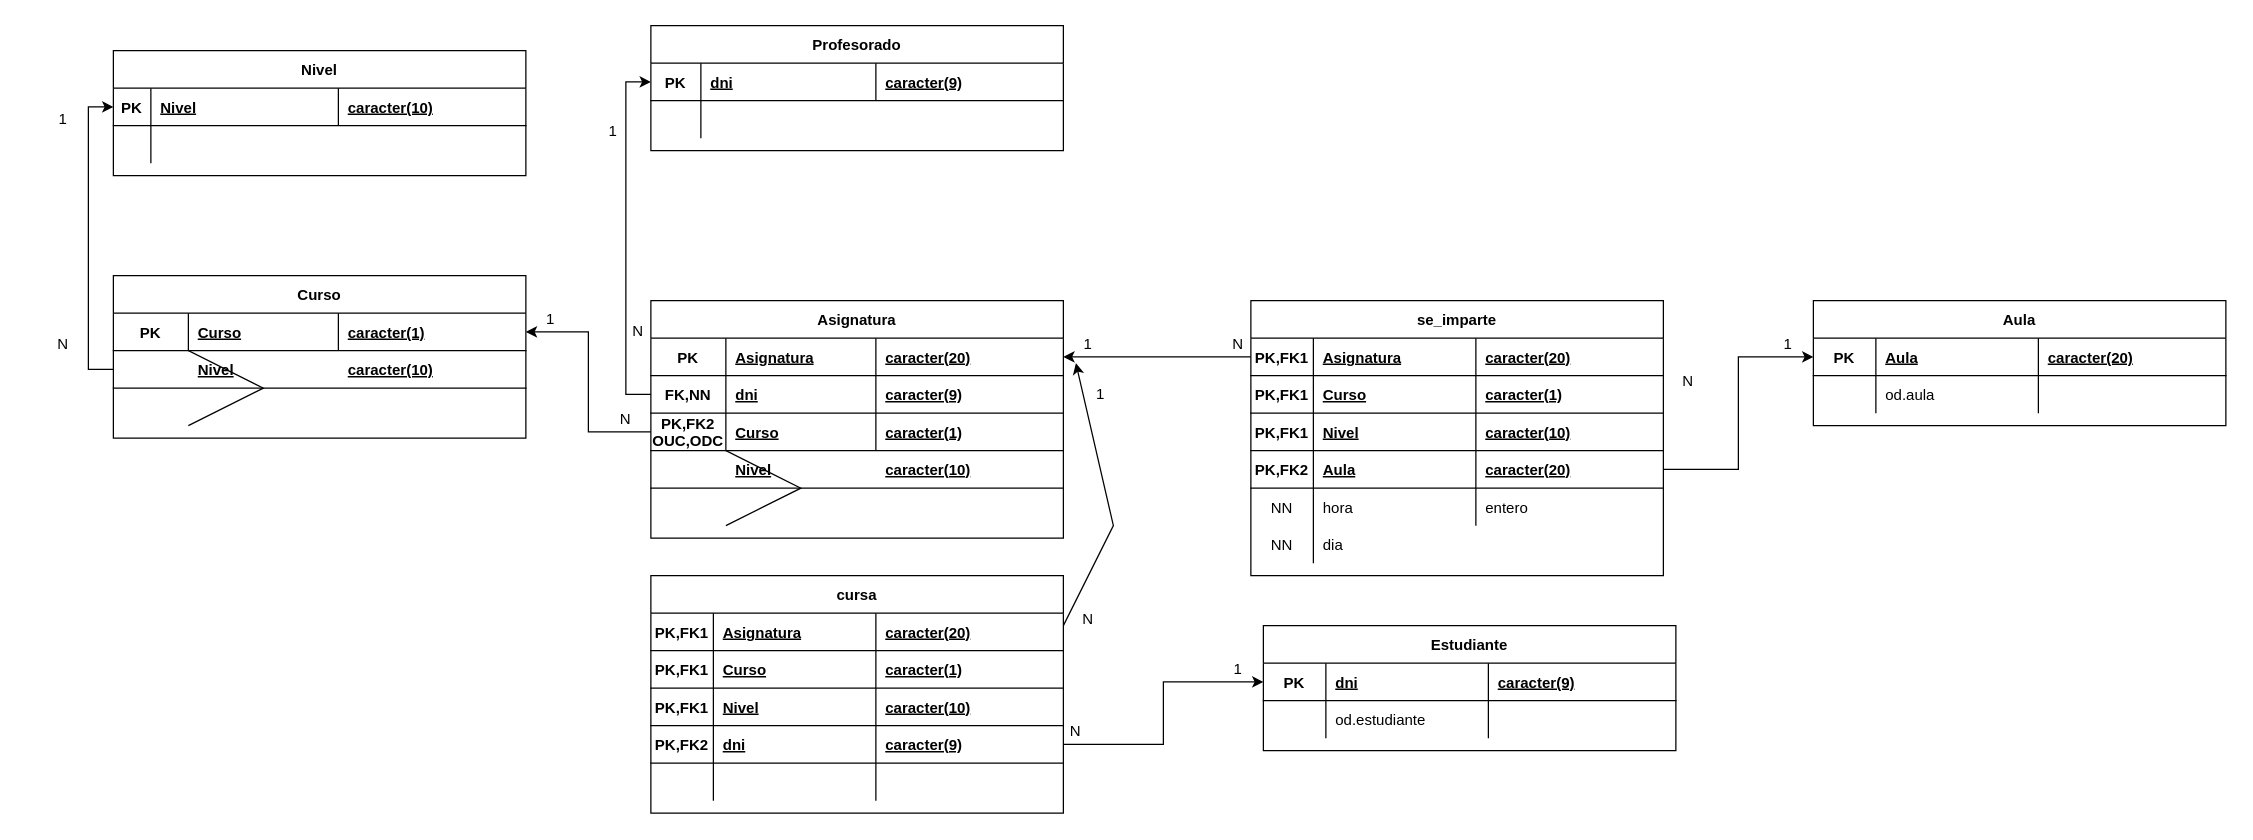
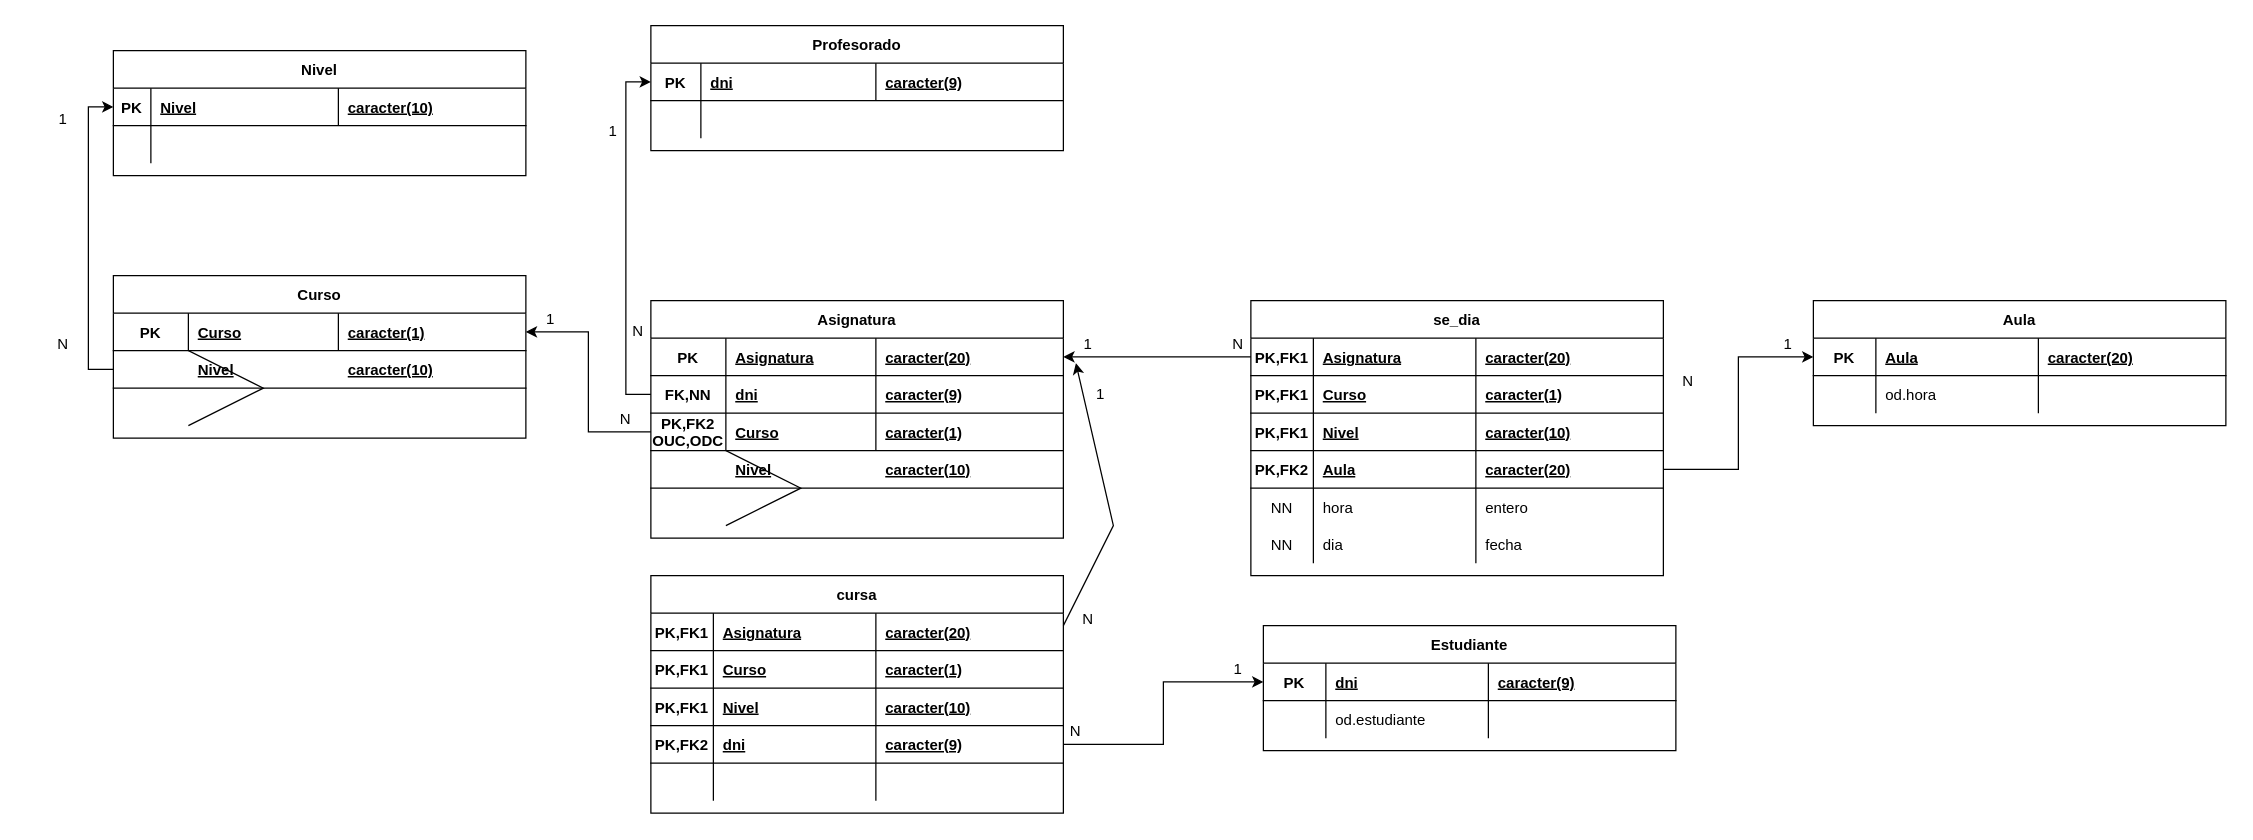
- <mxCell id="50" value="se_imparte" style="shape=table;startSize=30;container=1;collapsible=1;childLayout=tableLayout;fixedRows=1;rowLines=0;fontStyle=1;align=center;resizeLast=1;" parent="1" vertex="1"><mxGeometry x="1000" y="240" width="330" height="220" as="geometry" /></mxCell>
+ <mxCell id="50" value="se_dia" style="shape=table;startSize=30;container=1;collapsible=1;childLayout=tableLayout;fixedRows=1;rowLines=0;fontStyle=1;align=center;resizeLast=1;" parent="1" vertex="1"><mxGeometry x="1000" y="240" width="330" height="220" as="geometry" /></mxCell>
- <mxCell id="83" value="od.aula" style="shape=partialRectangle;connectable=0;fillColor=none;top=0;left=0;bottom=0;right=0;align=left;spacingLeft=6;overflow=hidden;" parent="81" vertex="1"><mxGeometry x="50" width="130" height="30" as="geometry"><mxRectangle width="130" height="30" as="alternateBounds" /></mxGeometry></mxCell>
+ <mxCell id="83" value="od.hora" style="shape=partialRectangle;connectable=0;fillColor=none;top=0;left=0;bottom=0;right=0;align=left;spacingLeft=6;overflow=hidden;" parent="81" vertex="1"><mxGeometry x="50" width="130" height="30" as="geometry"><mxRectangle width="130" height="30" as="alternateBounds" /></mxGeometry></mxCell>
+ <mxCell id="74" value="fecha" style="shape=partialRectangle;connectable=0;fillColor=none;top=0;left=0;bottom=0;right=0;align=left;spacingLeft=6;overflow=hidden;" parent="71" vertex="1"><mxGeometry x="180" width="150" height="30" as="geometry"><mxRectangle width="150" height="30" as="alternateBounds" /></mxGeometry></mxCell>
